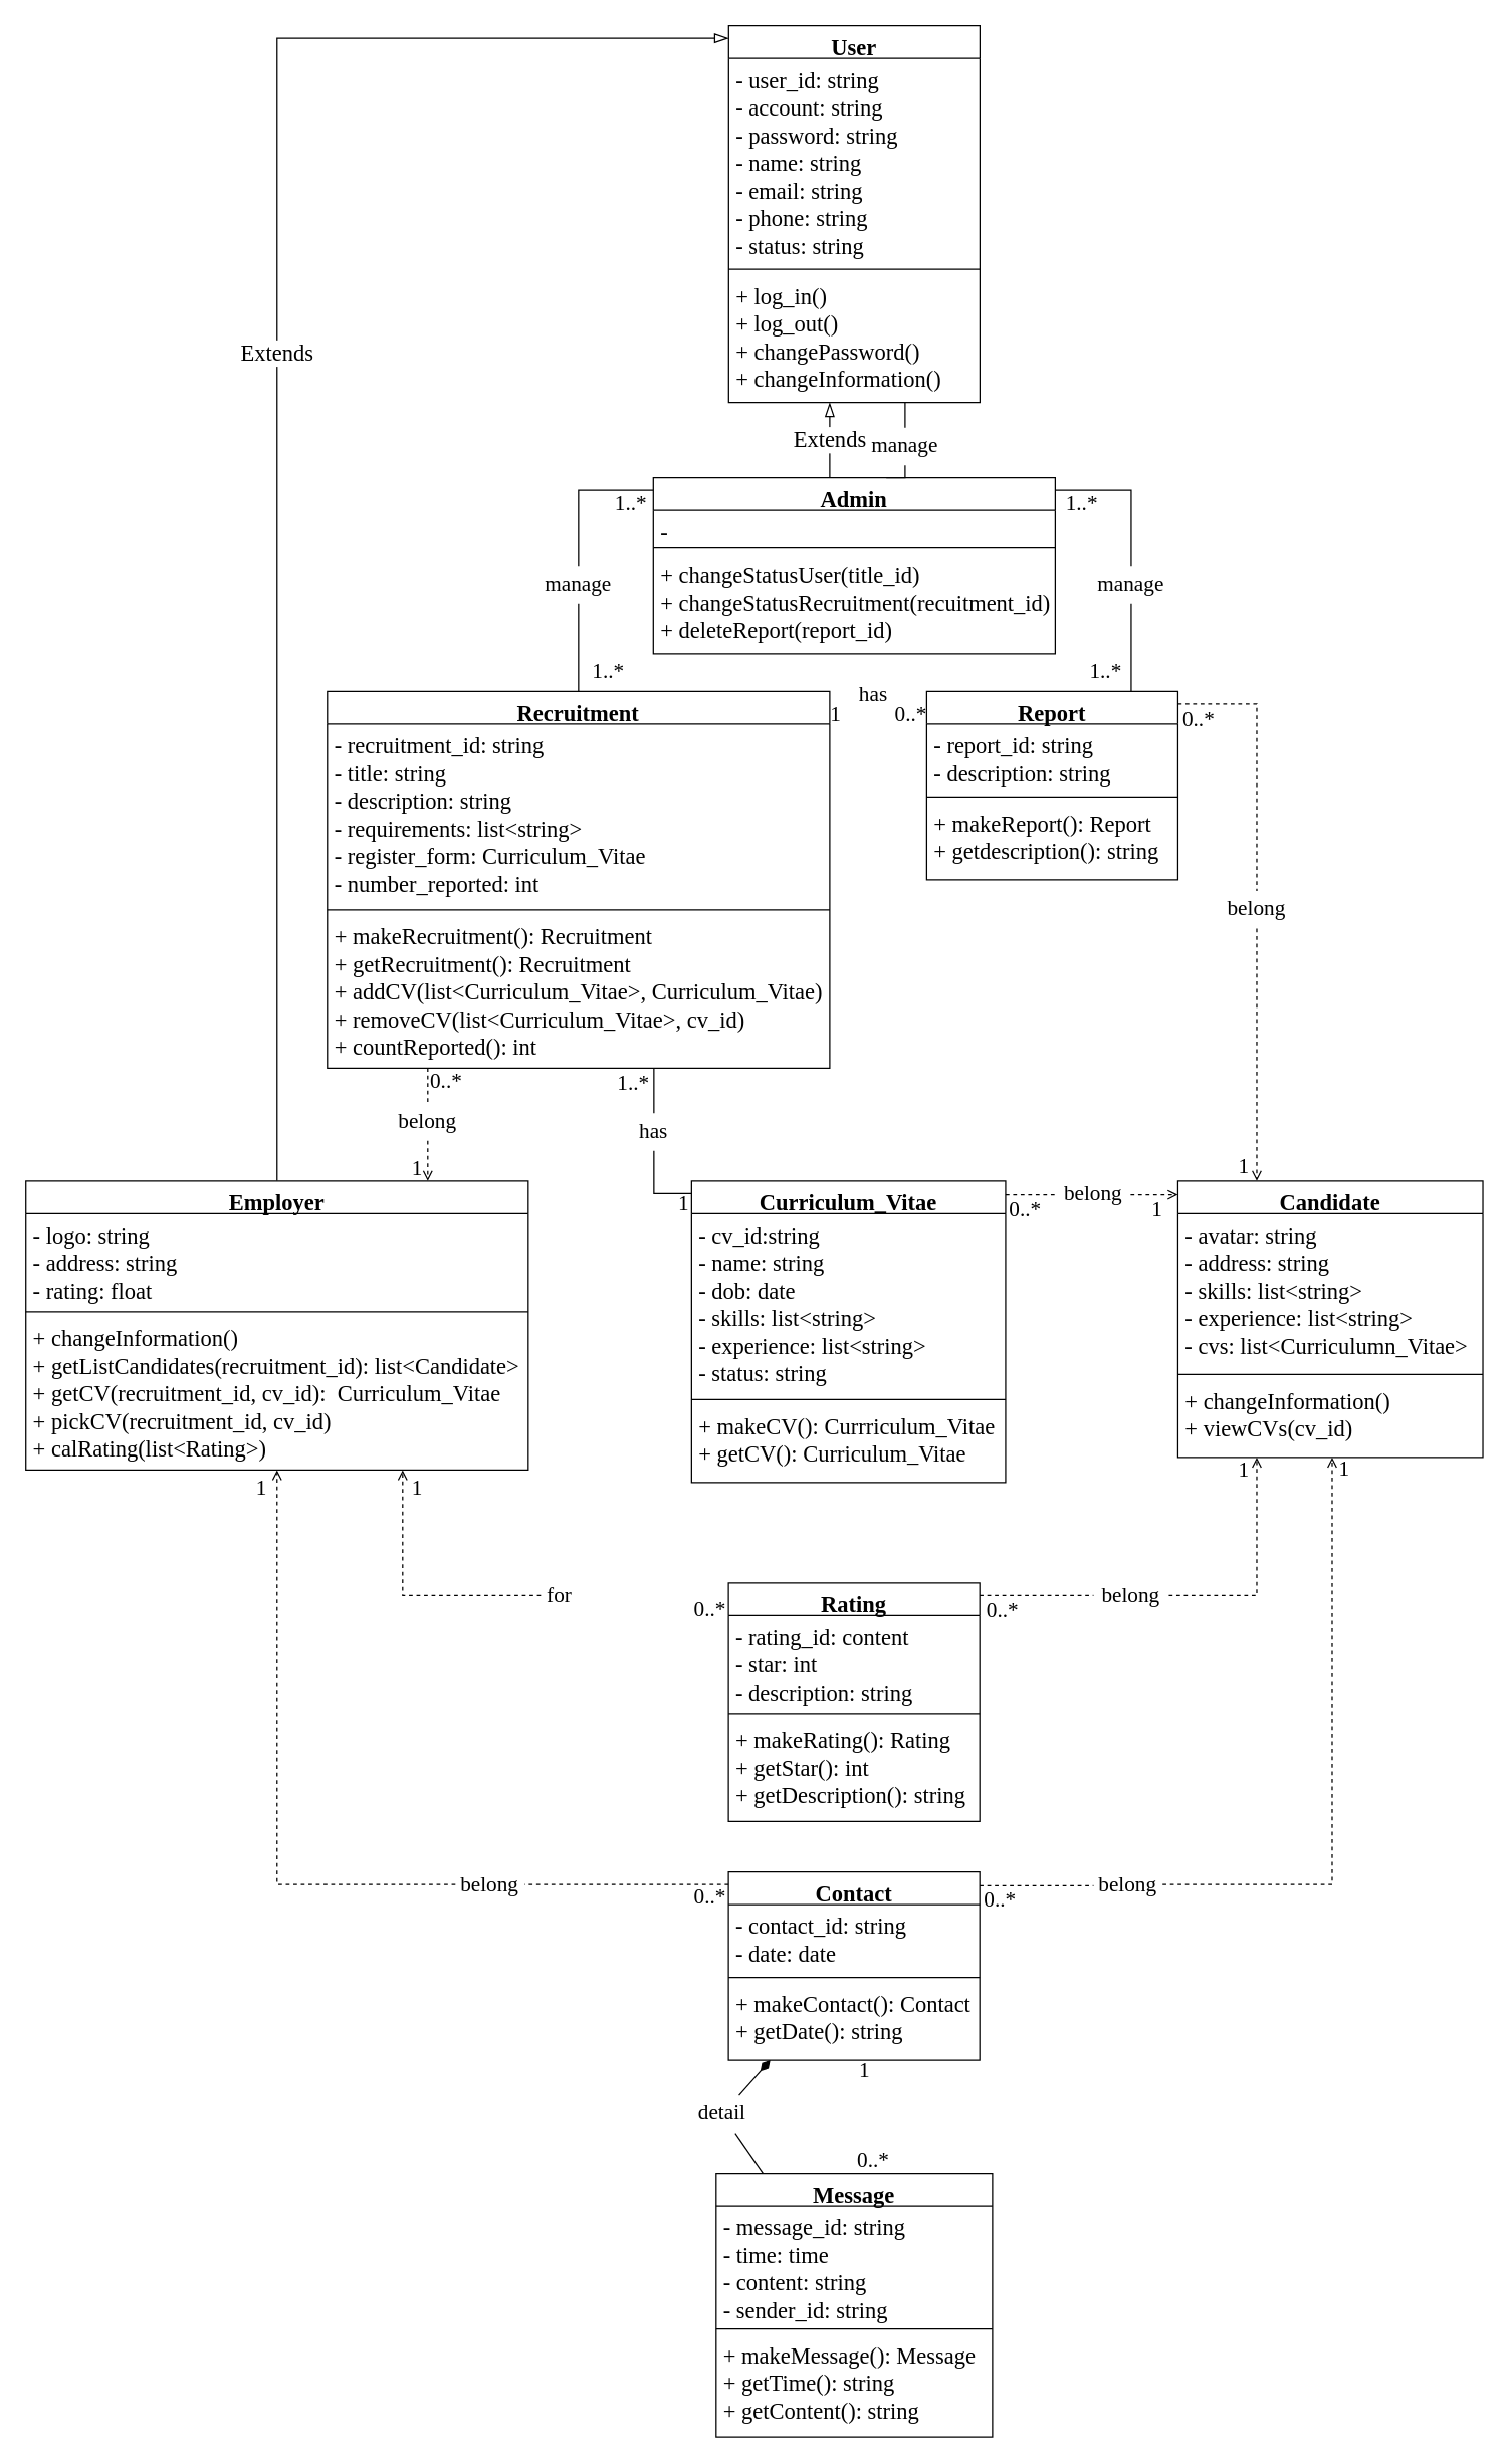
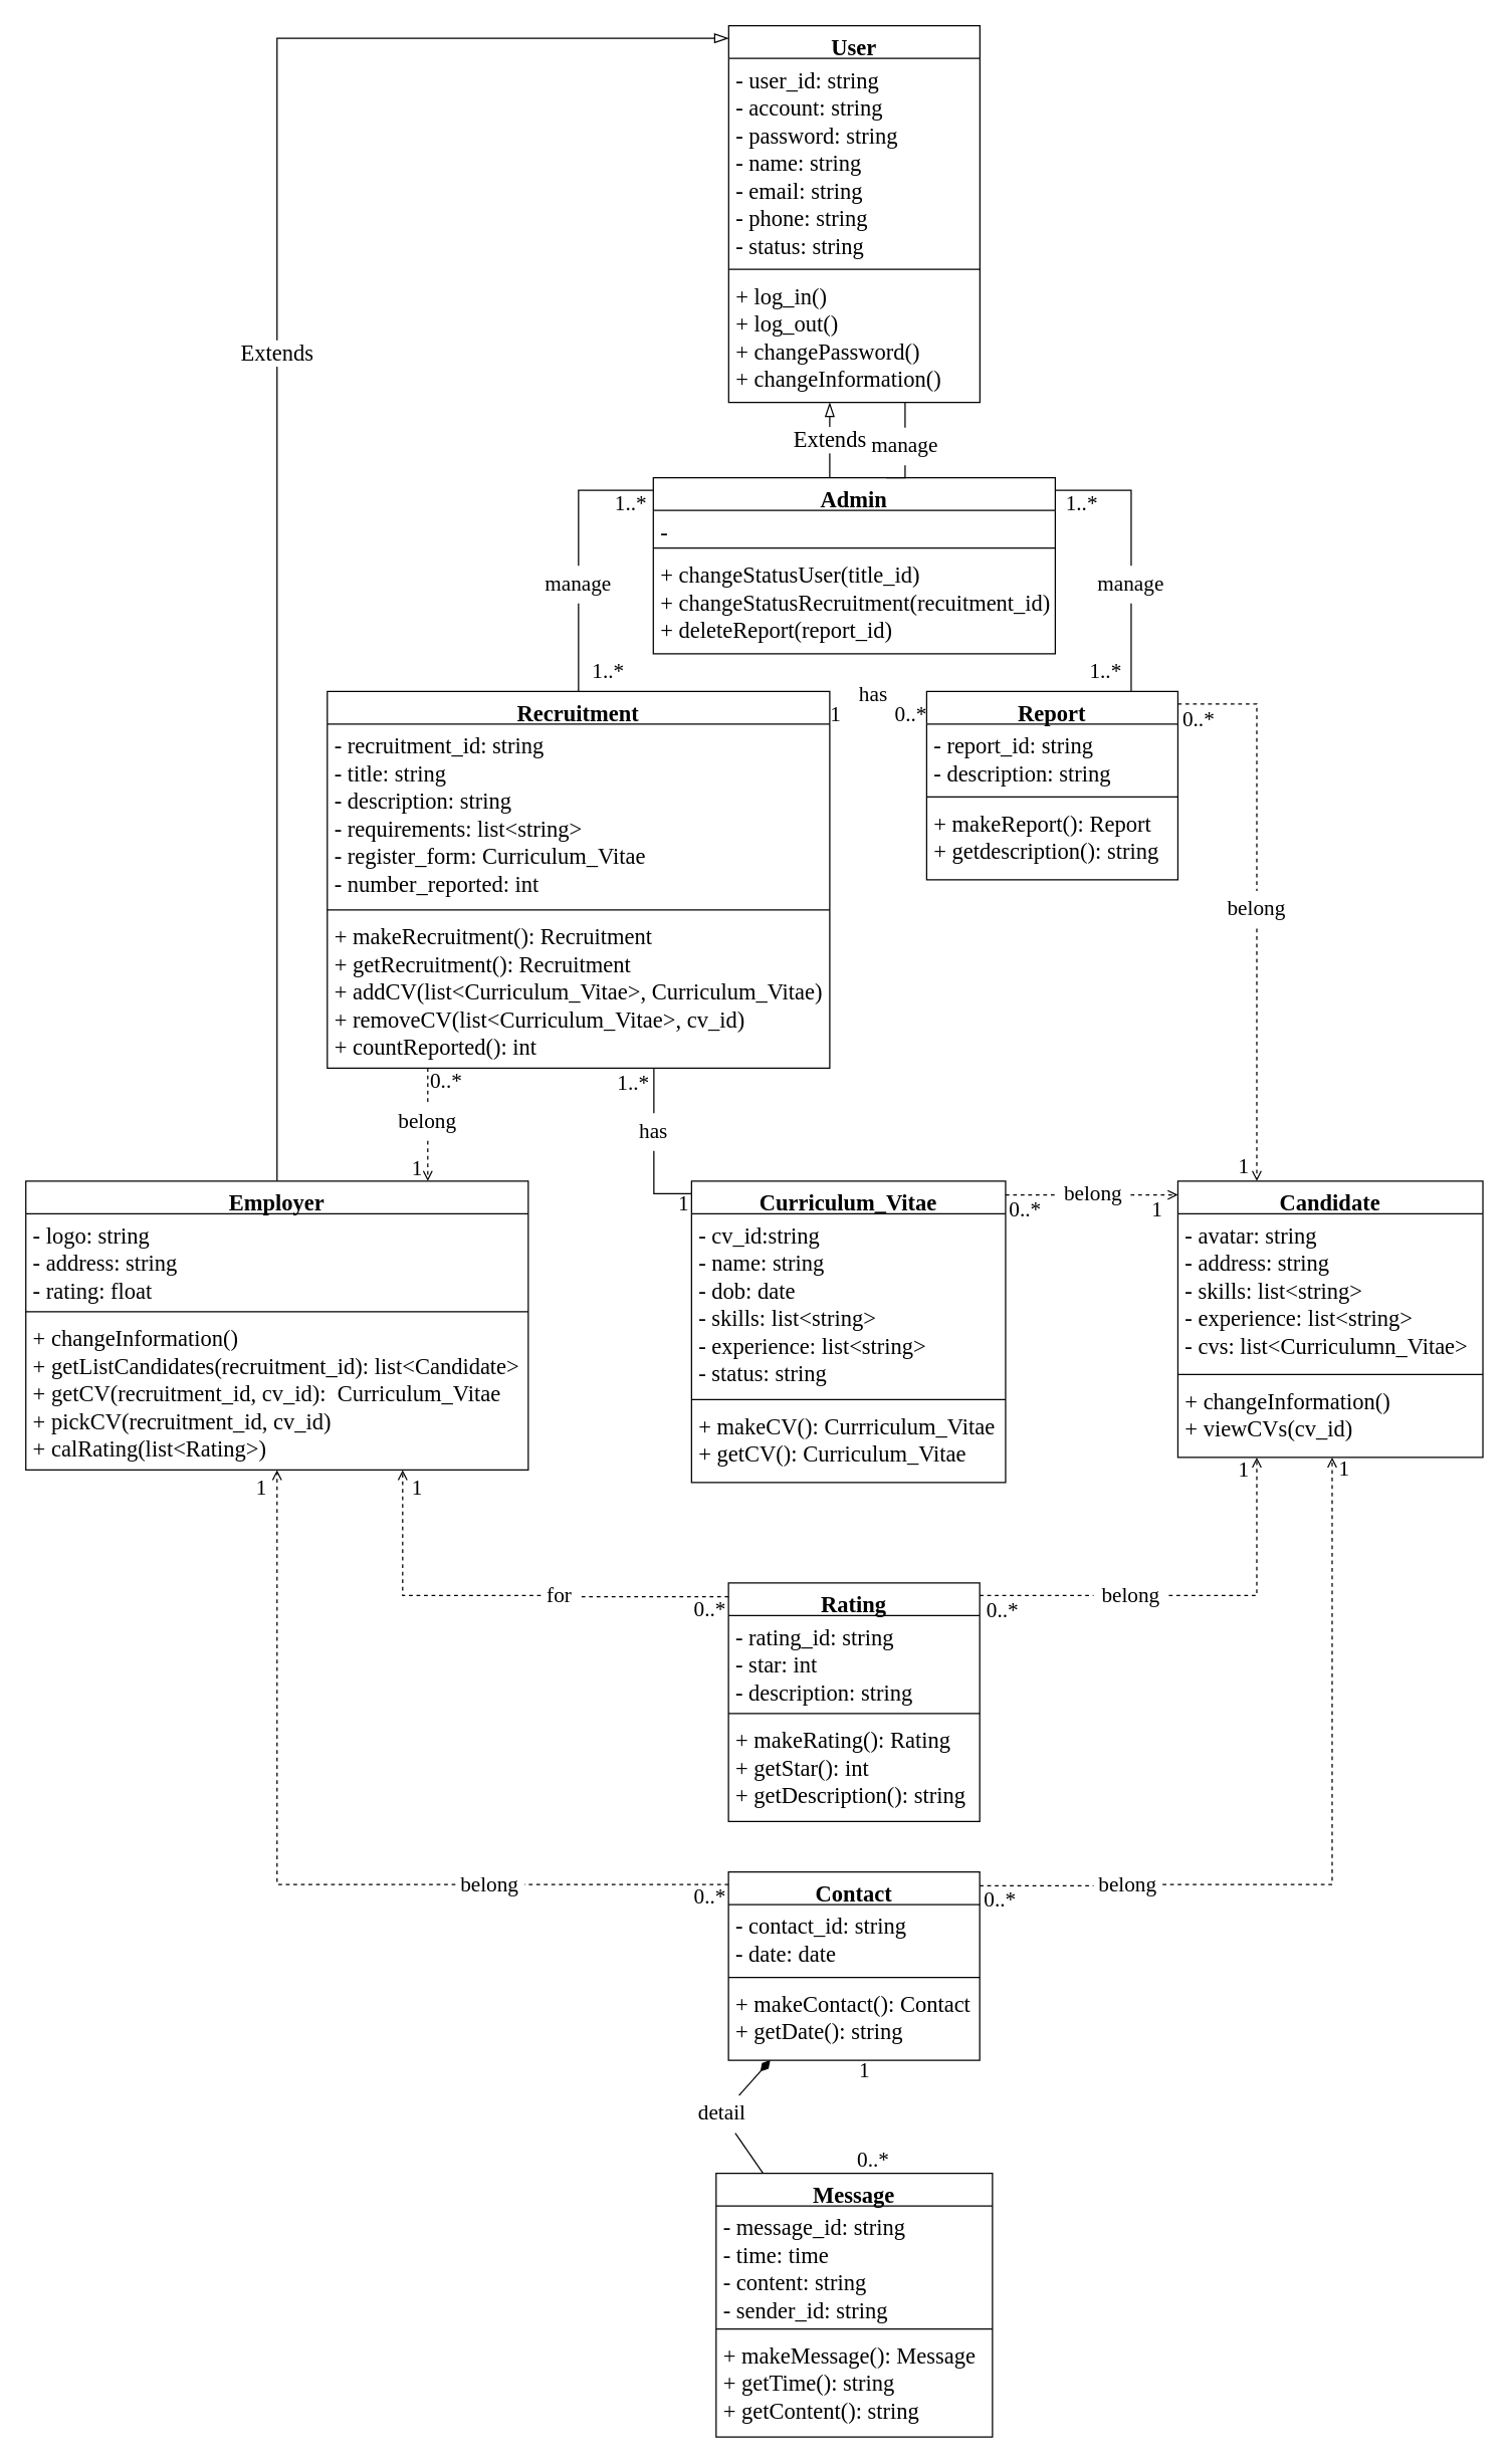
+ <mxCell id="88" value="" style="rounded=0;orthogonalLoop=1;jettySize=auto;html=1;fontFamily=Times New Roman;fontSize=18;endArrow=none;endFill=0;dashed=1;edgeStyle=orthogonalEdgeStyle;" edge="1" parent="1" source="36" target="87"><mxGeometry relative="1" as="geometry"><Array as="points"><mxPoint x="560" y="1271" /><mxPoint x="560" y="1271" /></Array><mxPoint x="579.41" y="1270.037" as="sourcePoint" /><mxPoint x="320.037" y="1170" as="targetPoint" /></mxGeometry></mxCell>
- <mxCell id="37" value="- rating_id: content&#10;- star: int&#10;- description: string" style="text;strokeColor=none;fillColor=none;align=left;verticalAlign=top;spacingLeft=4;spacingRight=4;overflow=hidden;rotatable=0;points=[[0,0.5],[1,0.5]];portConstraint=eastwest;fontFamily=Times New Roman;fontSize=18;" parent="36" vertex="1"><mxGeometry y="26" width="200" height="74" as="geometry" /></mxCell>
+ <mxCell id="37" value="- rating_id: string&#10;- star: int&#10;- description: string" style="text;strokeColor=none;fillColor=none;align=left;verticalAlign=top;spacingLeft=4;spacingRight=4;overflow=hidden;rotatable=0;points=[[0,0.5],[1,0.5]];portConstraint=eastwest;fontFamily=Times New Roman;fontSize=18;" parent="36" vertex="1"><mxGeometry y="26" width="200" height="74" as="geometry" /></mxCell>
